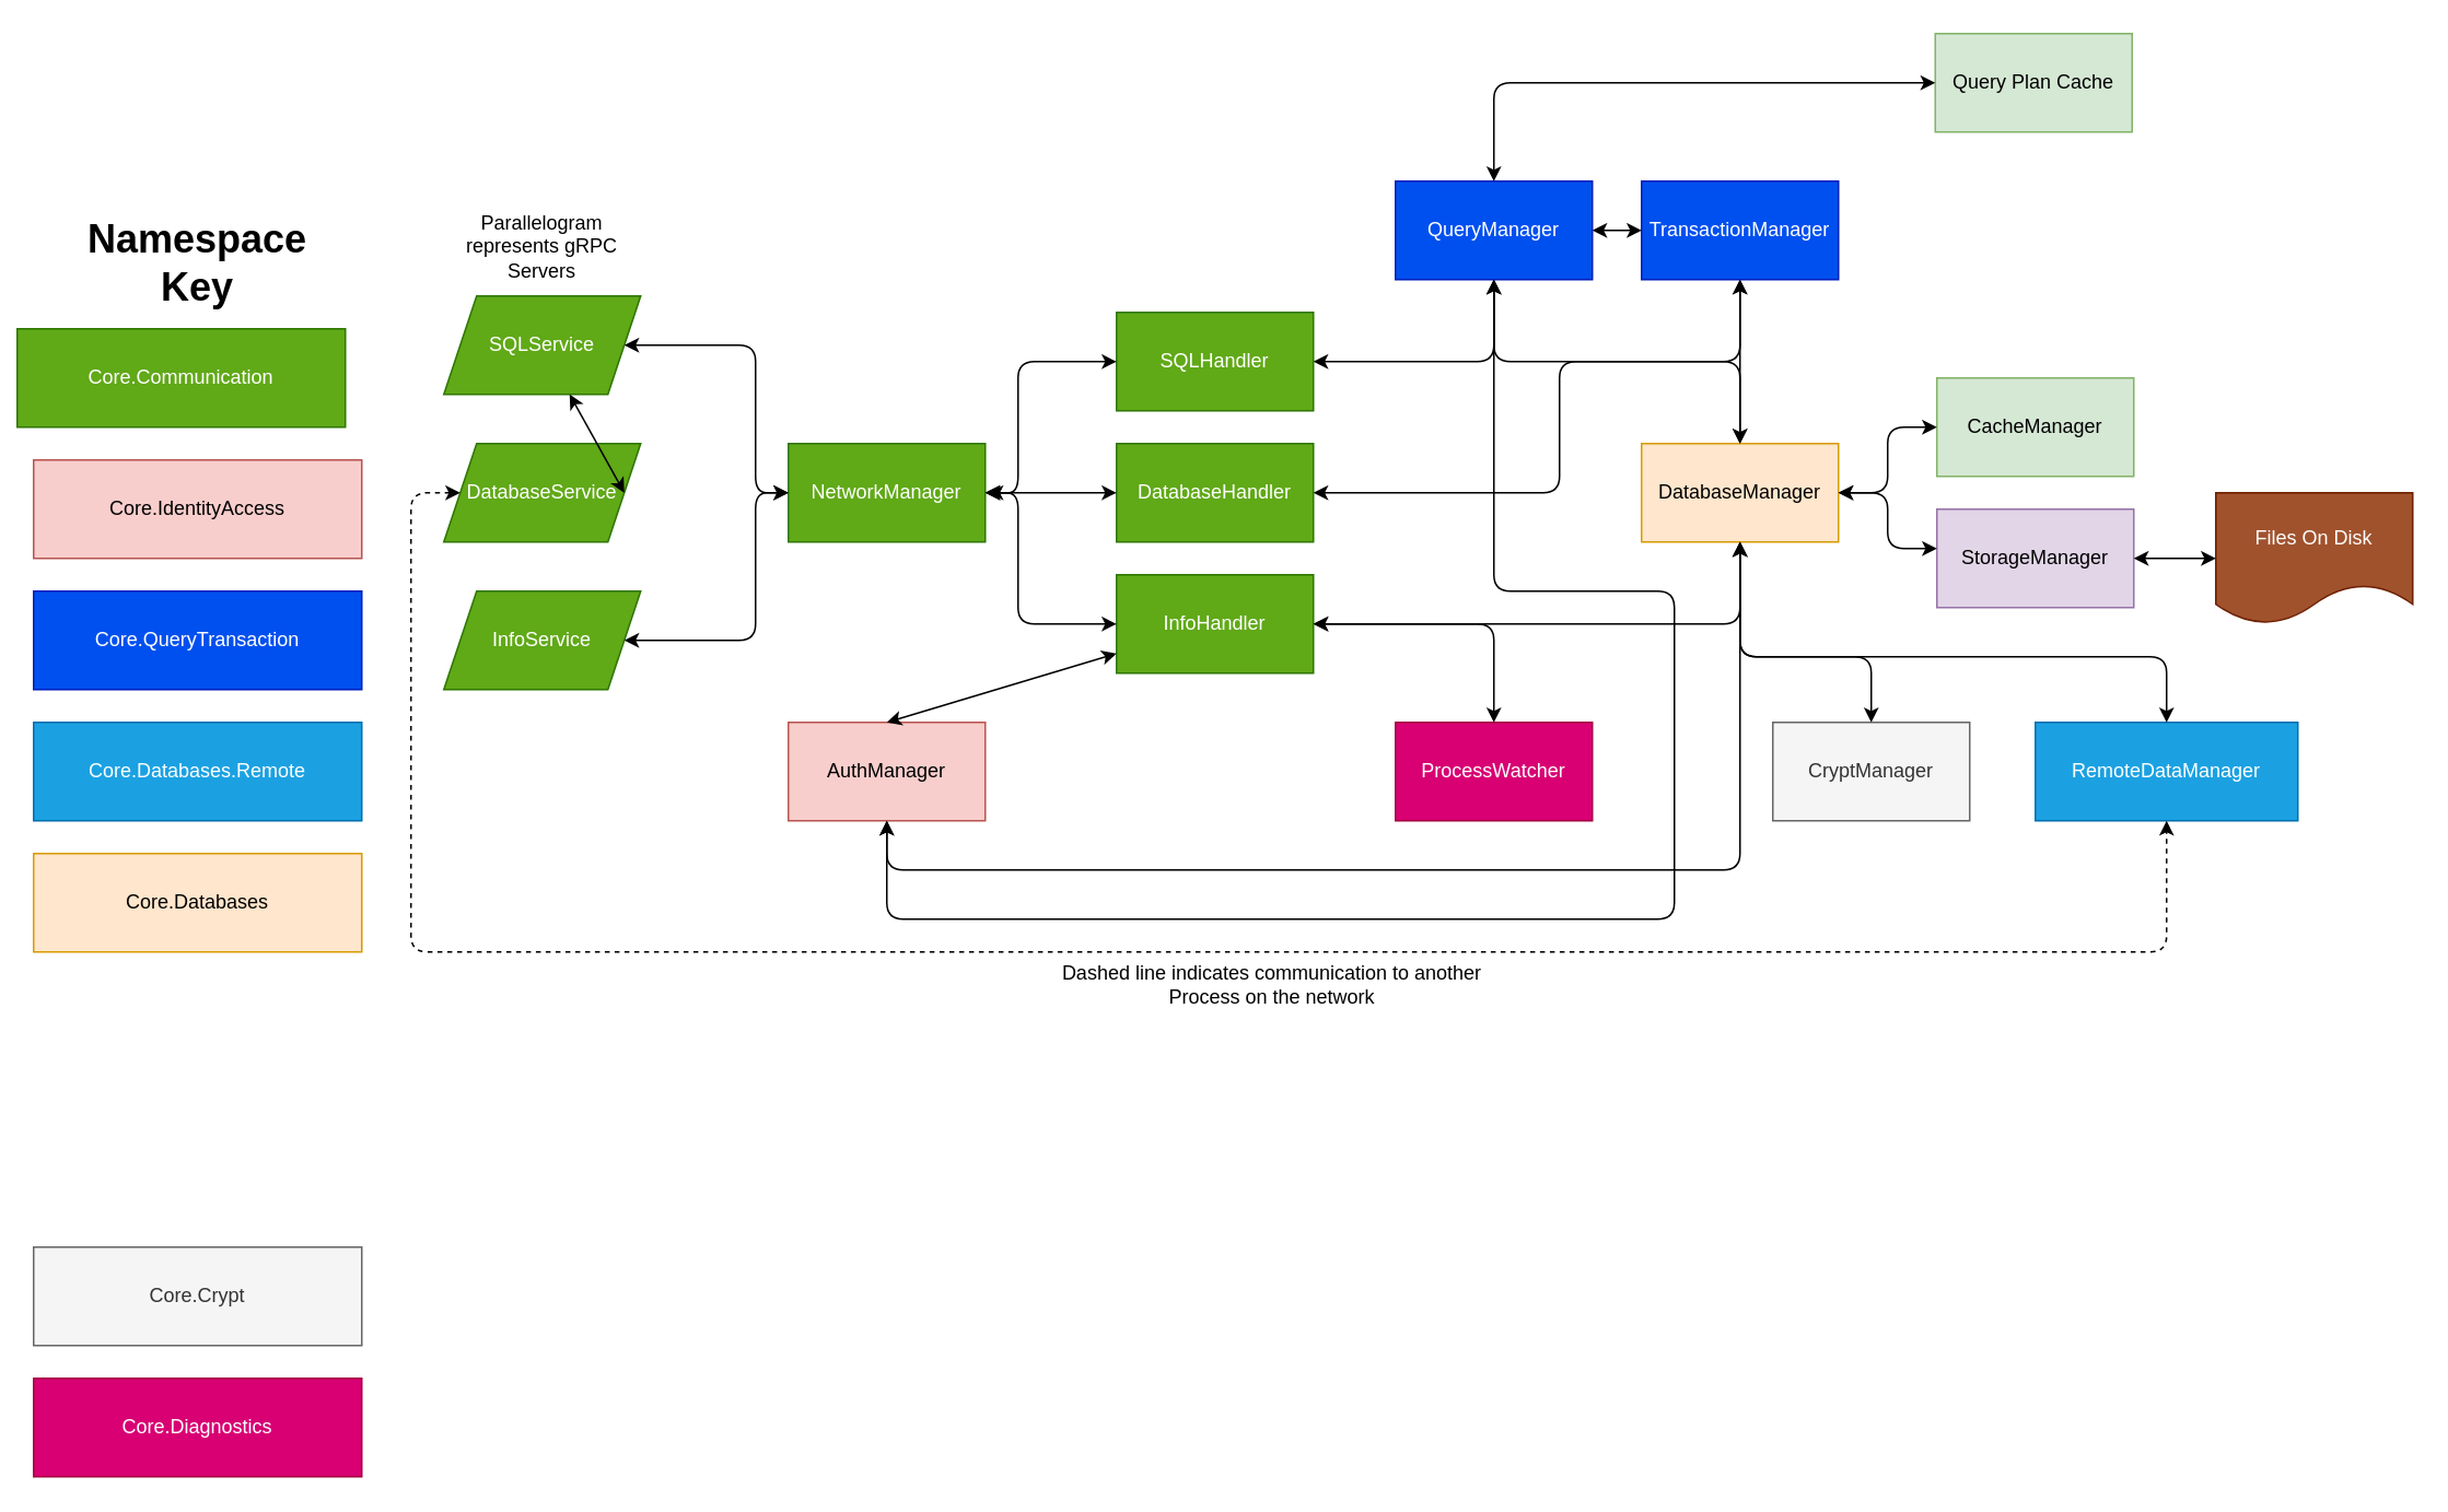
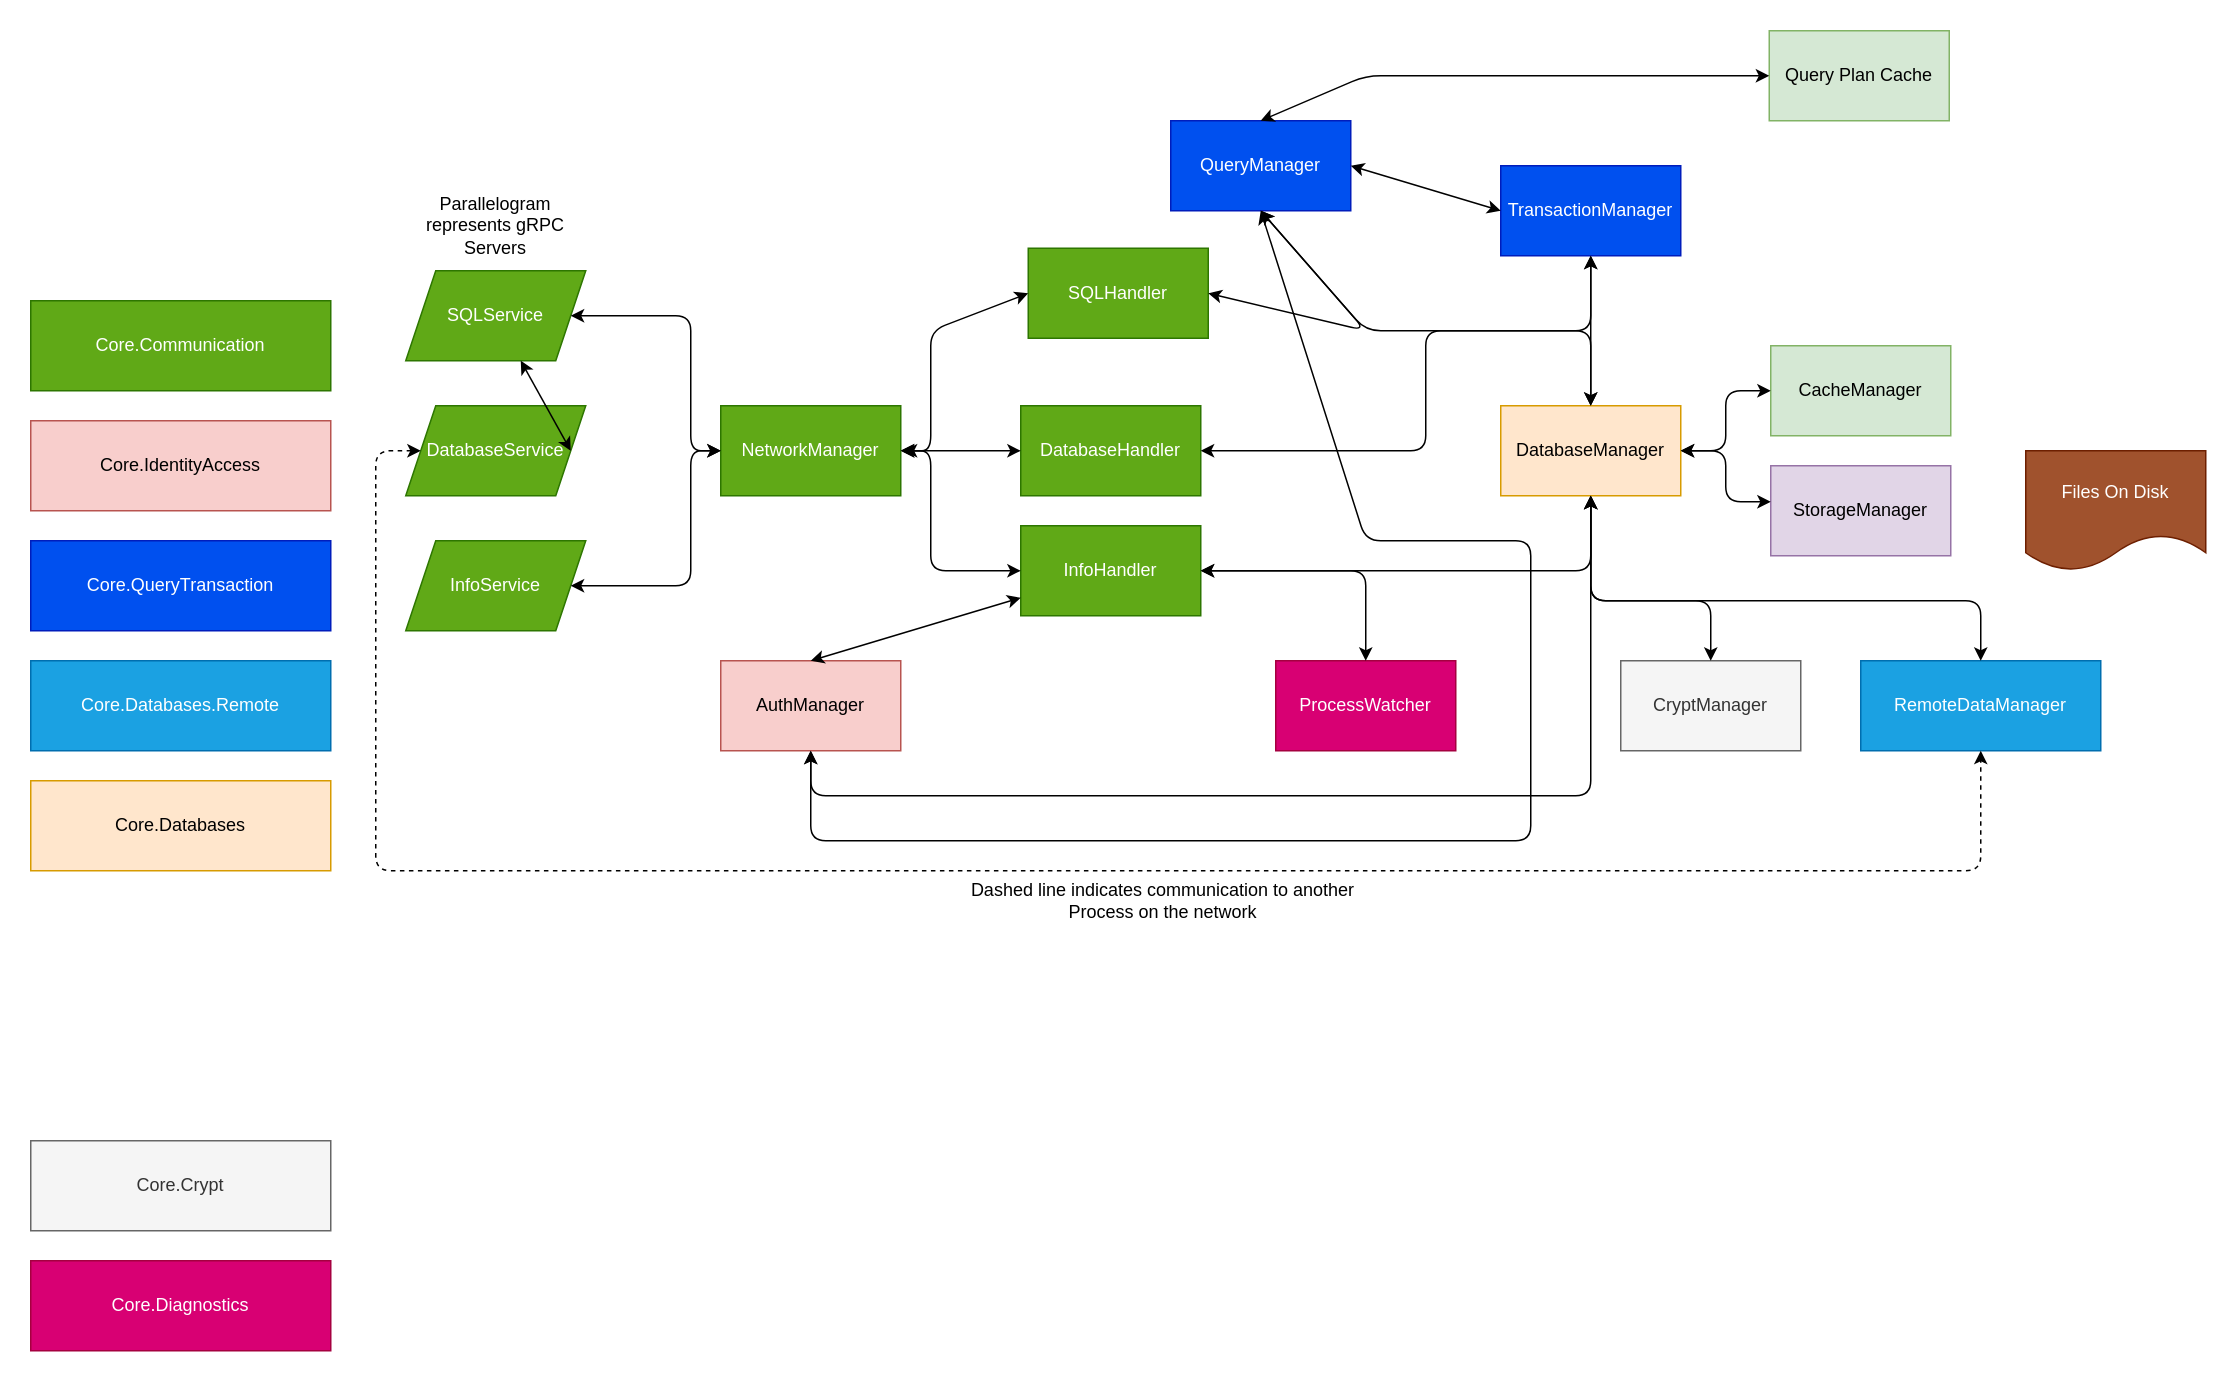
- <mxCell id="17" value="QueryManager" style="rounded=0;whiteSpace=wrap;html=1;fillColor=#0050ef;strokeColor=#001DBC;fontColor=#ffffff;" parent="1" vertex="1"><mxGeometry x="850" y="110" width="120" height="60" as="geometry" /></mxCell>
+ <mxCell id="17" value="QueryManager" style="rounded=0;whiteSpace=wrap;html=1;fillColor=#0050ef;strokeColor=#001DBC;fontColor=#ffffff;" parent="1" vertex="1"><mxGeometry x="780" y="80" width="120" height="60" as="geometry" /></mxCell>
- <mxCell id="26" value="&lt;h1&gt;Namespace Key&lt;/h1&gt;" style="text;html=1;strokeColor=none;fillColor=none;align=center;verticalAlign=middle;whiteSpace=wrap;rounded=0;" parent="1" vertex="1"><mxGeometry x="30" y="130" width="180" height="60" as="geometry" /></mxCell>
- <mxCell id="10" value="SQLHandler" style="rounded=0;whiteSpace=wrap;html=1;fillColor=#60a917;strokeColor=#2D7600;fontColor=#ffffff;" parent="1" vertex="1"><mxGeometry x="680" y="190" width="120" height="60" as="geometry" /></mxCell>
+ <mxCell id="10" value="SQLHandler" style="rounded=0;whiteSpace=wrap;html=1;fillColor=#60a917;strokeColor=#2D7600;fontColor=#ffffff;" parent="1" vertex="1"><mxGeometry x="685" y="165" width="120" height="60" as="geometry" /></mxCell>
- <mxCell id="27" value="Core.Communication" style="rounded=0;whiteSpace=wrap;html=1;fillColor=#60a917;strokeColor=#2D7600;fontColor=#ffffff;" parent="1" vertex="1"><mxGeometry x="10" y="200" width="200" height="60" as="geometry" /></mxCell>
+ <mxCell id="27" value="Core.Communication" style="rounded=0;whiteSpace=wrap;html=1;fillColor=#60a917;strokeColor=#2D7600;fontColor=#ffffff;" parent="1" vertex="1"><mxGeometry x="20" y="200" width="200" height="60" as="geometry" /></mxCell>
- <mxCell id="35" value="" style="endArrow=classic;startArrow=classic;html=1;exitX=1;exitY=0.5;exitDx=0;exitDy=0;" parent="1" source="32" target="33" edge="1"><mxGeometry width="50" height="50" relative="1" as="geometry"><mxPoint x="1500" y="370" as="sourcePoint" /><mxPoint x="1550" y="320" as="targetPoint" /></mxGeometry></mxCell>
